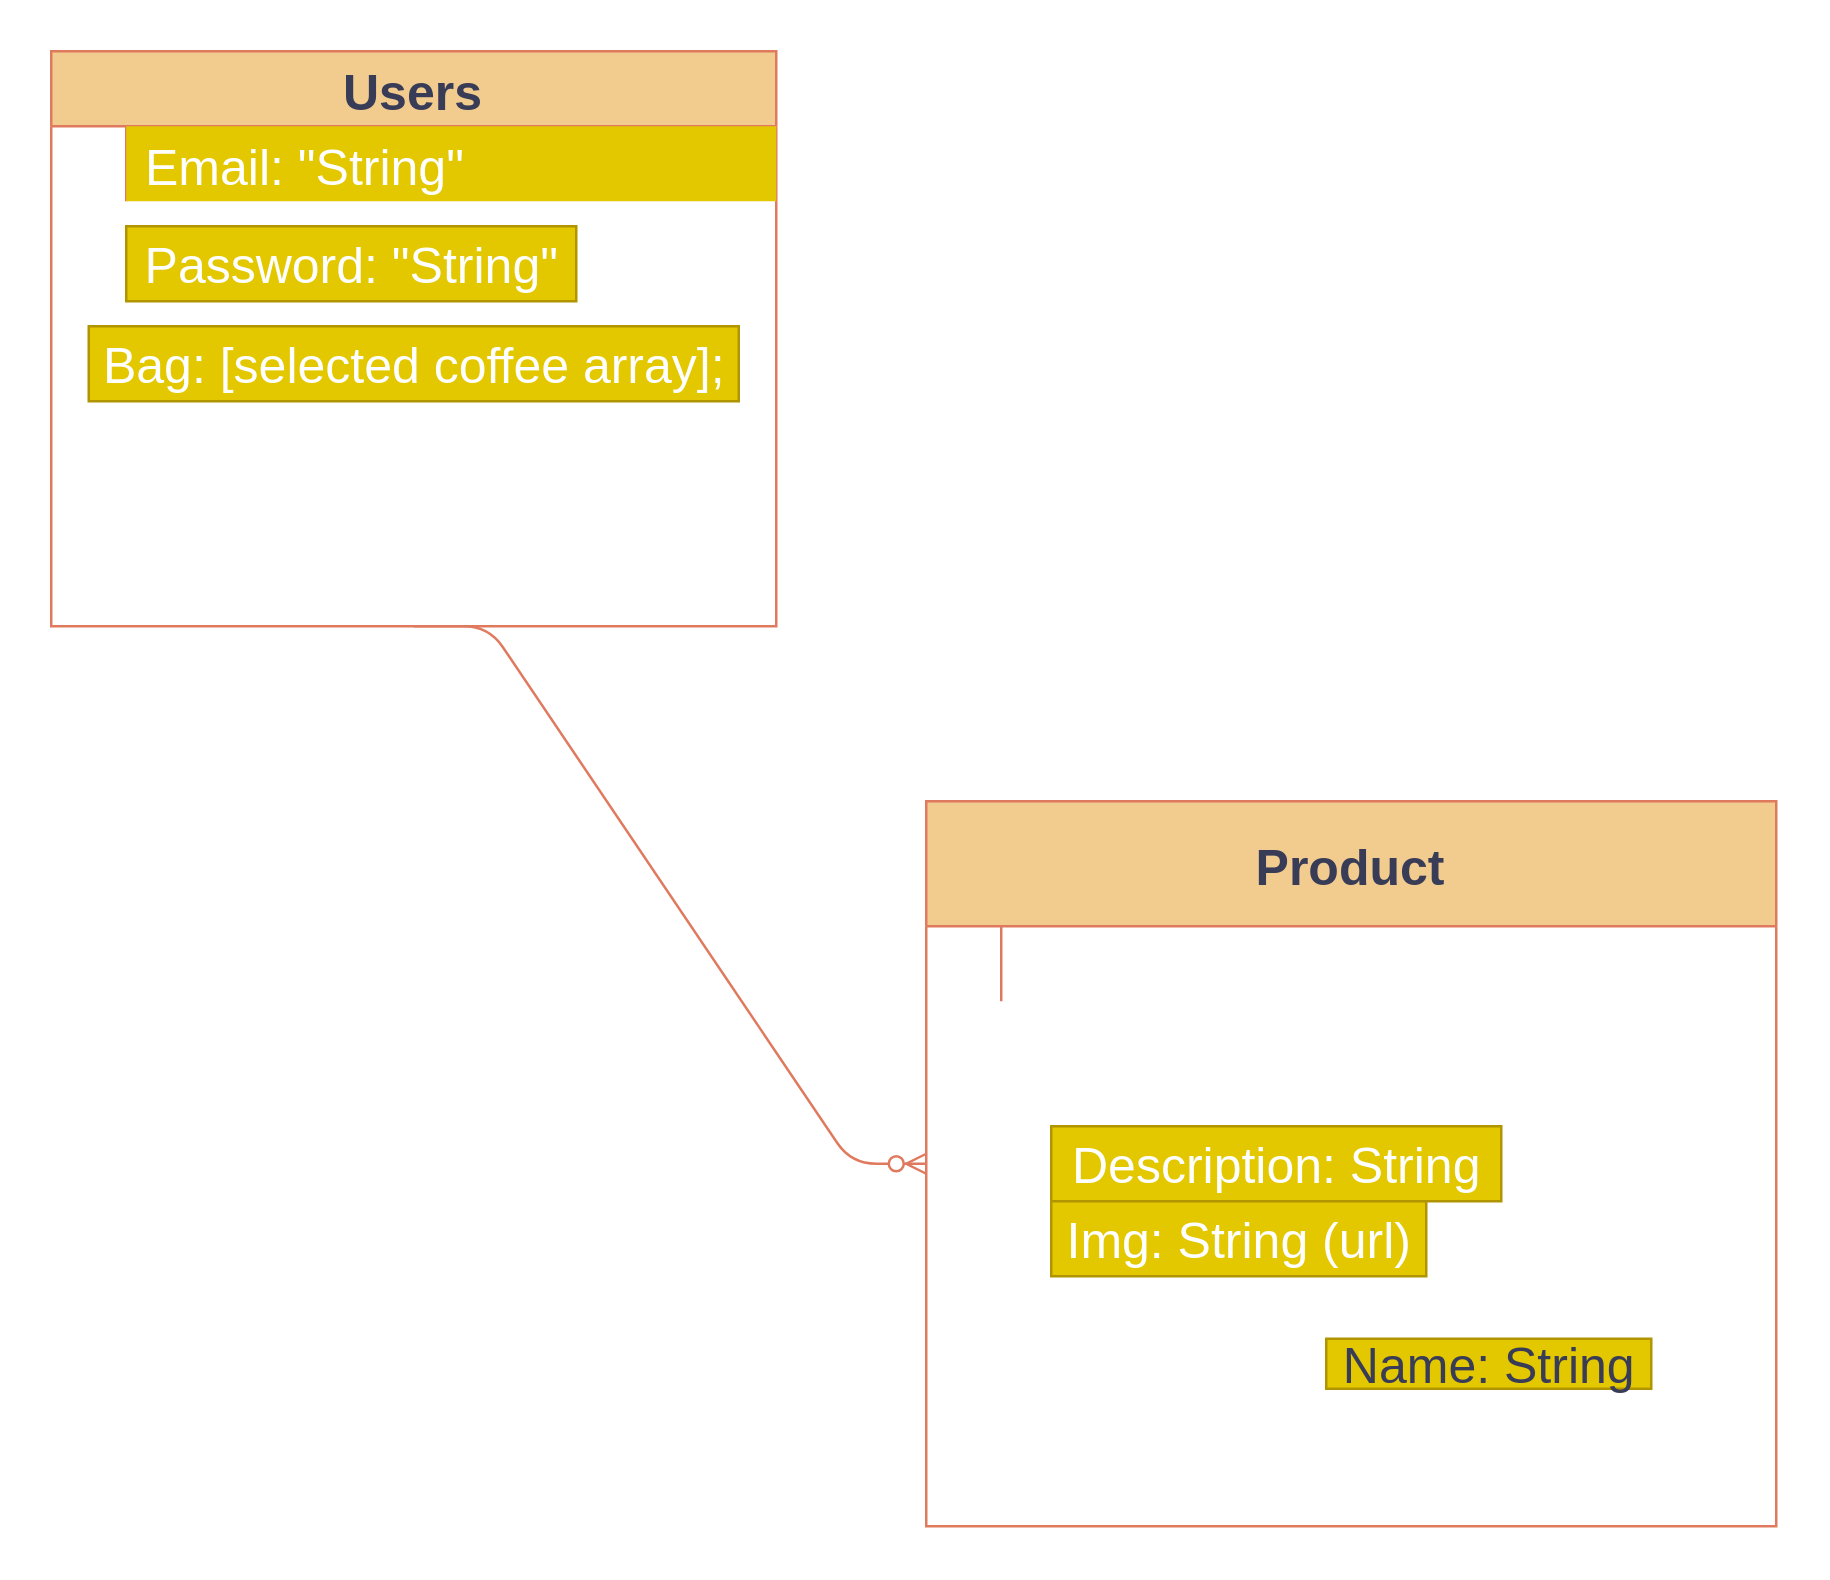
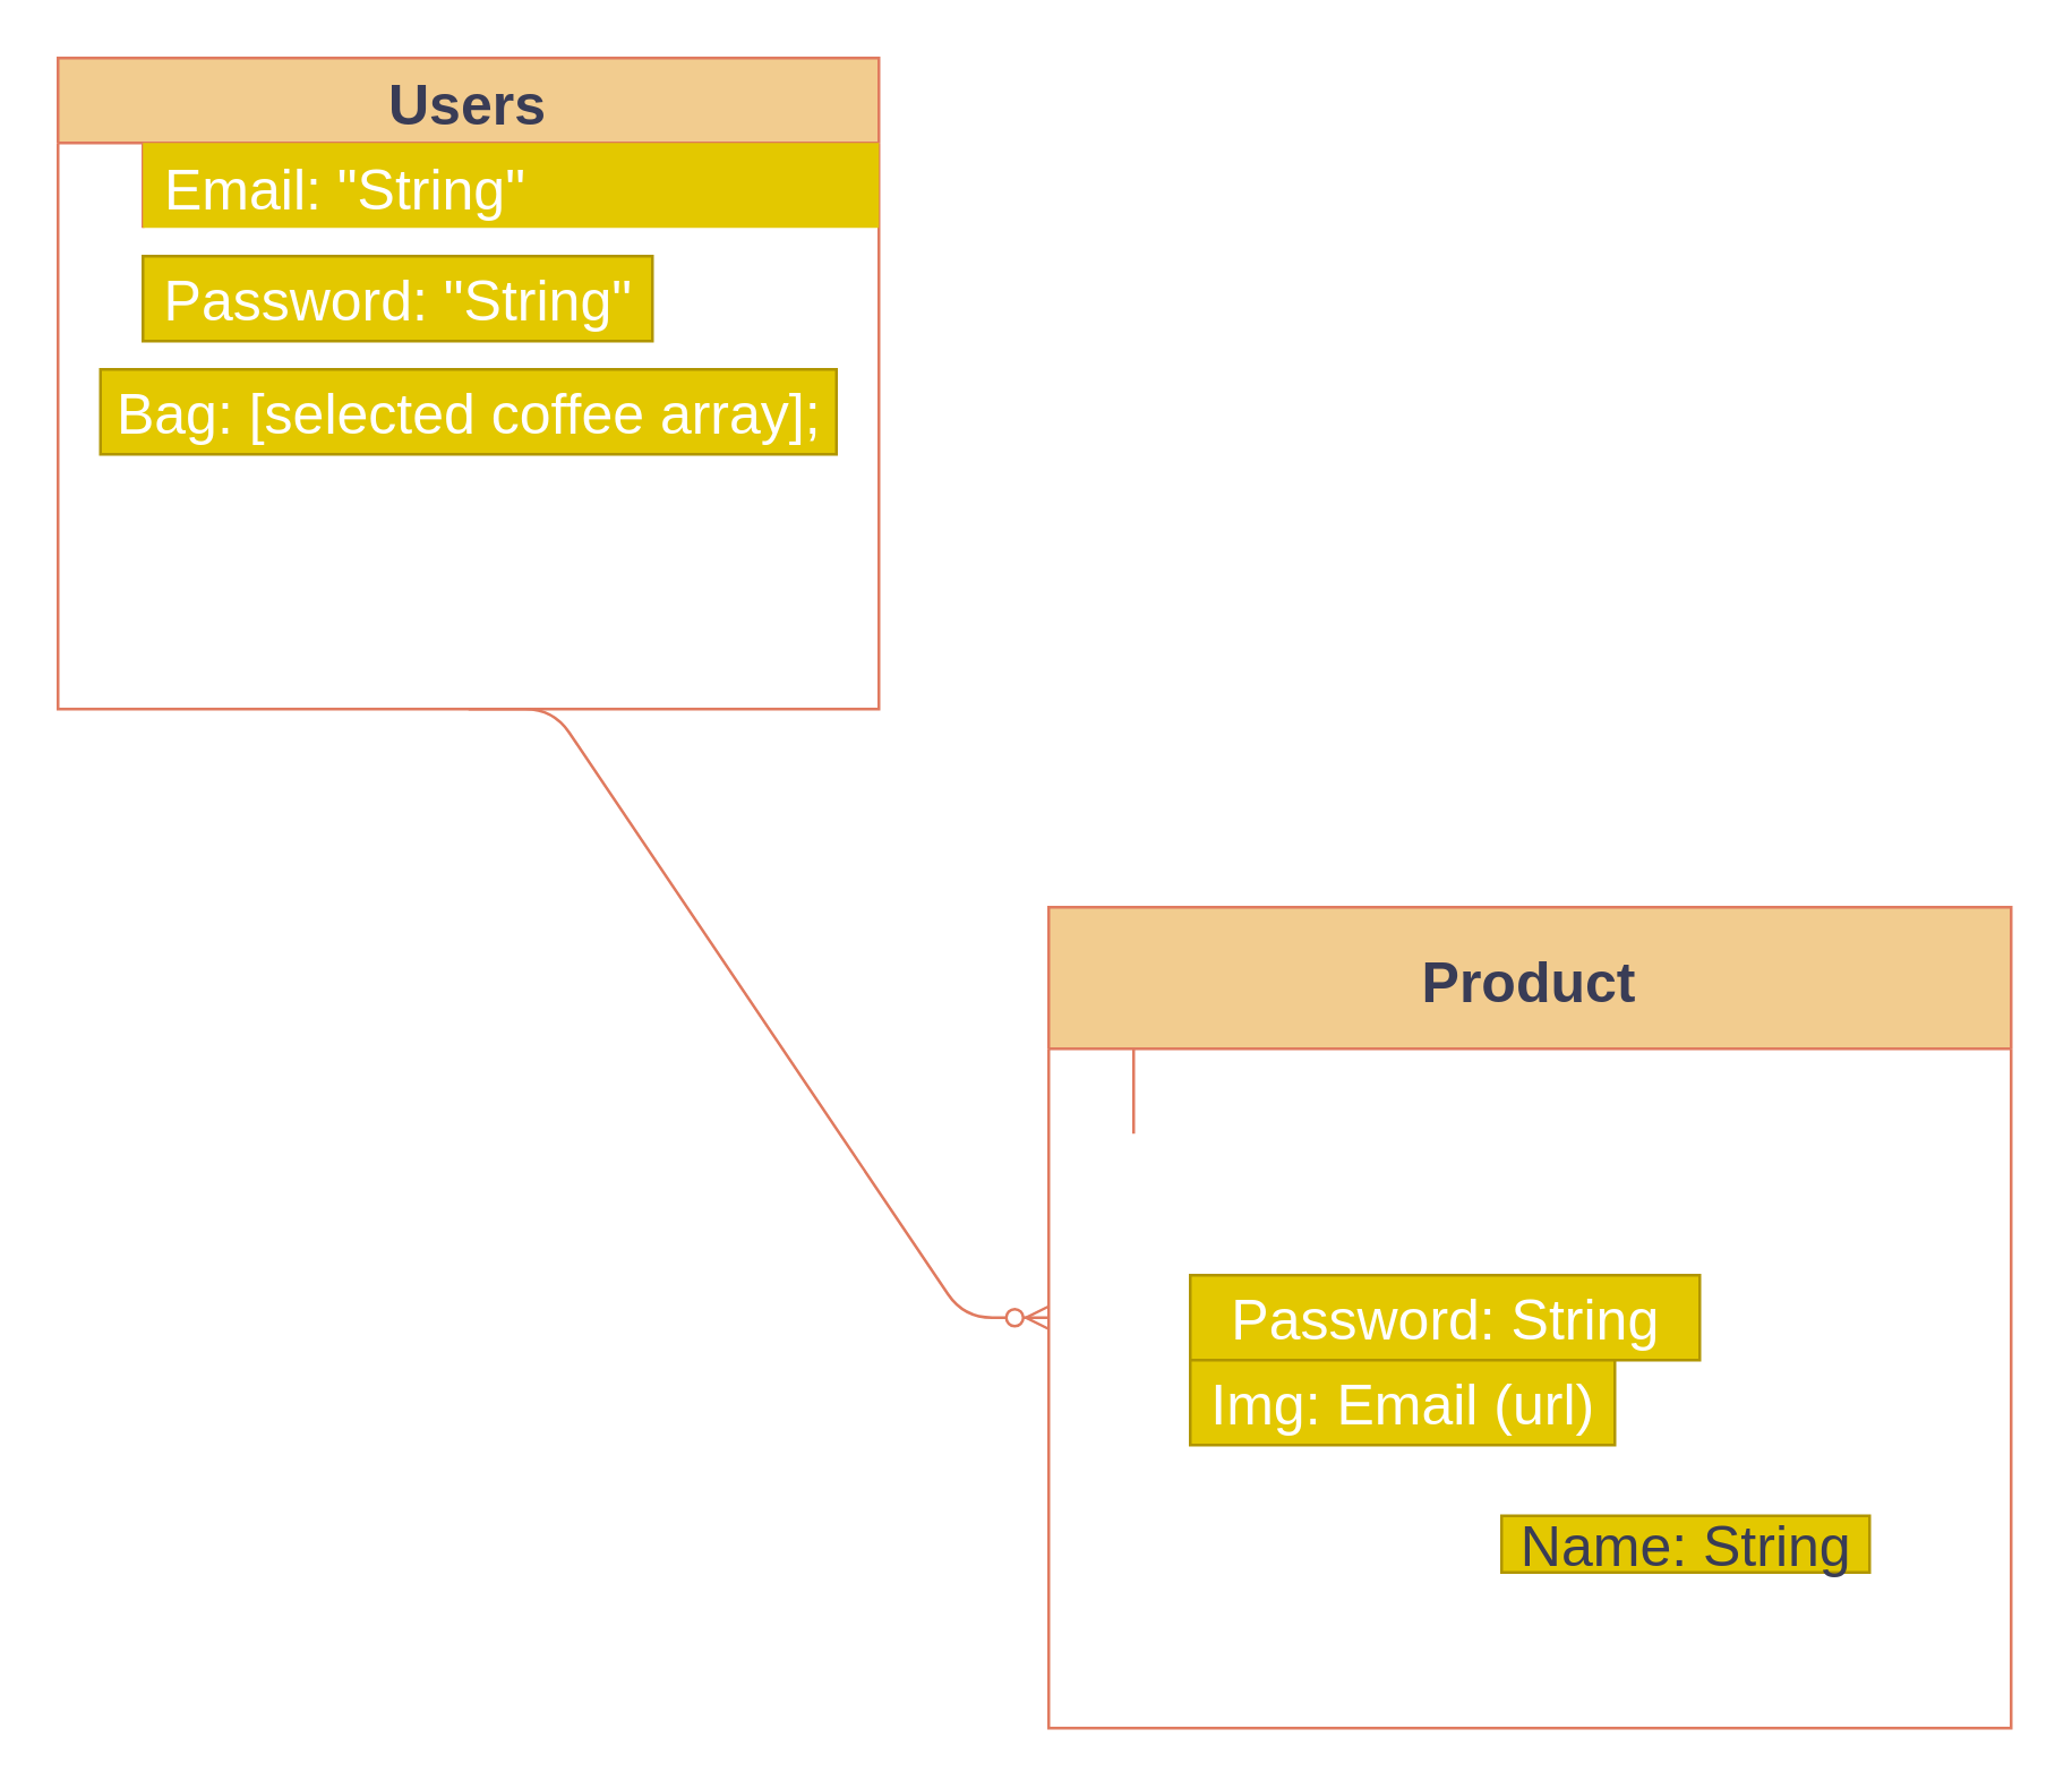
- <mxCell id="12" value="Description: String" style="text;html=1;align=center;verticalAlign=middle;resizable=0;points=[];autosize=1;strokeColor=#B09500;fontSize=20;fontColor=#ffffff;fillColor=#e3c800;" vertex="1" parent="1"><mxGeometry x="420" y="450" width="180" height="30" as="geometry" /></mxCell>
+ <mxCell id="12" value="Password: String" style="text;html=1;align=center;verticalAlign=middle;resizable=0;points=[];autosize=1;strokeColor=#B09500;fontSize=20;fontColor=#ffffff;fillColor=#e3c800;" vertex="1" parent="1"><mxGeometry x="420" y="450" width="180" height="30" as="geometry" /></mxCell>
- <mxCell id="13" value="Img: String (url)" style="text;html=1;align=center;verticalAlign=middle;resizable=0;points=[];autosize=1;strokeColor=#B09500;fontSize=20;fontColor=#ffffff;fillColor=#e3c800;" vertex="1" parent="1"><mxGeometry x="420" y="480" width="150" height="30" as="geometry" /></mxCell>
+ <mxCell id="13" value="Img: Email (url)" style="text;html=1;align=center;verticalAlign=middle;resizable=0;points=[];autosize=1;strokeColor=#B09500;fontSize=20;fontColor=#ffffff;fillColor=#e3c800;" vertex="1" parent="1"><mxGeometry x="420" y="480" width="150" height="30" as="geometry" /></mxCell>
